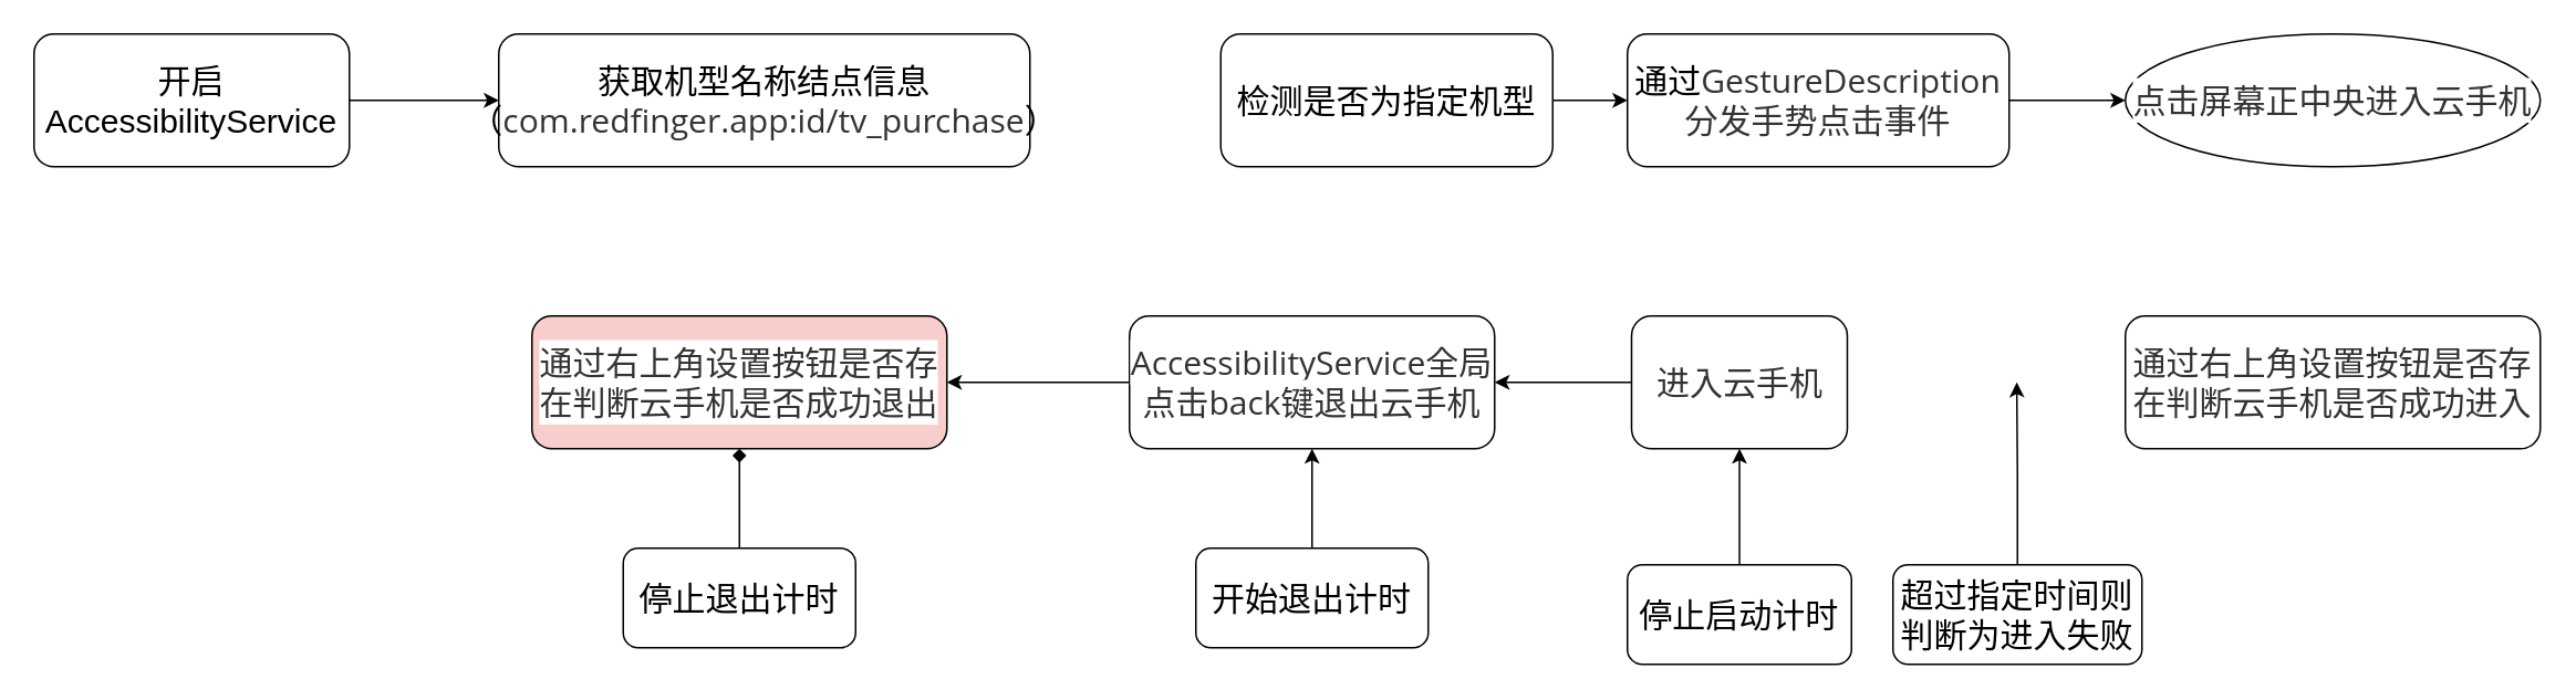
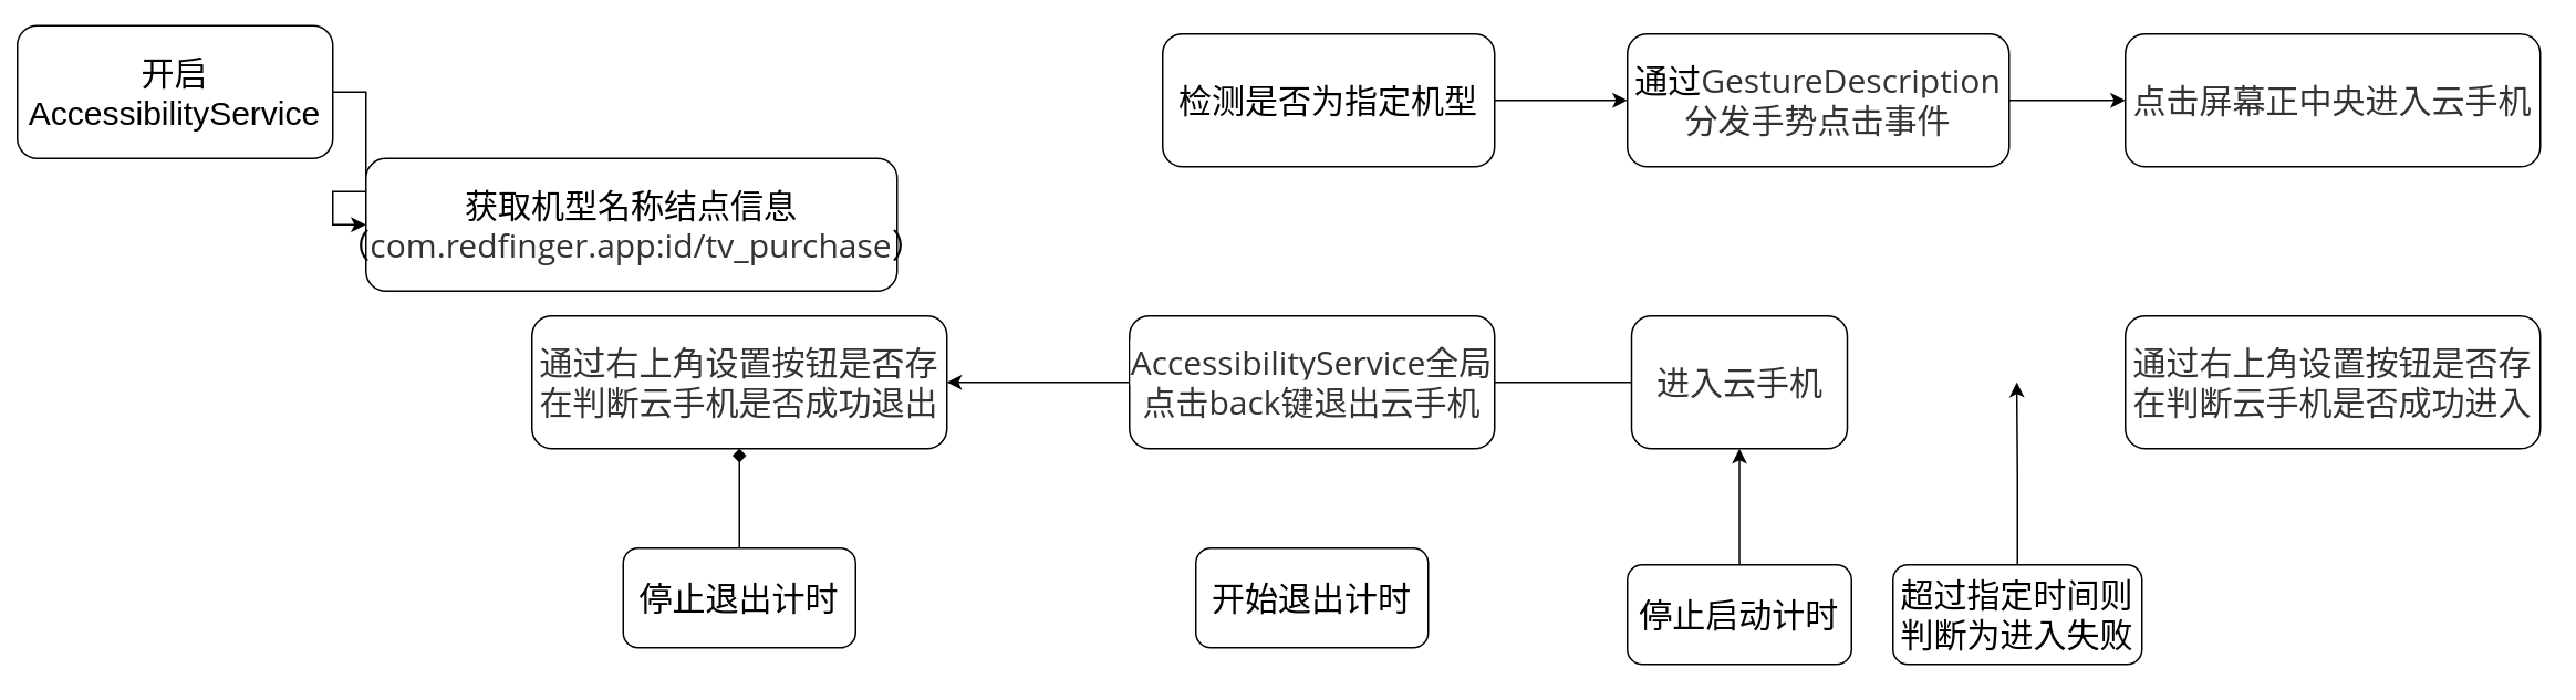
- <mxCell id="3" value="开启AccessibilityService" style="rounded=1;whiteSpace=wrap;html=1;fontSize=20;" vertex="1" parent="1"><mxGeometry x="20" y="20" width="190" height="80" as="geometry" /></mxCell>
+ <mxCell id="3" value="开启AccessibilityService" style="rounded=1;whiteSpace=wrap;html=1;fontSize=20;" vertex="1" parent="1"><mxGeometry x="10" y="15" width="190" height="80" as="geometry" /></mxCell>
- <mxCell id="4" value="获取机型名称结点信息（&lt;span style=&quot;color: rgb(51, 51, 51); font-family: &amp;quot;open sans&amp;quot;, &amp;quot;clear sans&amp;quot;, &amp;quot;helvetica neue&amp;quot;, helvetica, arial, &amp;quot;segoe ui emoji&amp;quot;, sans-serif; font-size: 20px; background-color: rgb(255, 255, 255);&quot;&gt;com.redfinger.app:id/tv_purchase&lt;/span&gt;）" style="rounded=1;whiteSpace=wrap;html=1;fontSize=20;" vertex="1" parent="1"><mxGeometry x="300" y="20" width="320" height="80" as="geometry" /></mxCell>
+ <mxCell id="4" value="获取机型名称结点信息（&lt;span style=&quot;color: rgb(51, 51, 51); font-family: &amp;quot;open sans&amp;quot;, &amp;quot;clear sans&amp;quot;, &amp;quot;helvetica neue&amp;quot;, helvetica, arial, &amp;quot;segoe ui emoji&amp;quot;, sans-serif; font-size: 20px; background-color: rgb(255, 255, 255);&quot;&gt;com.redfinger.app:id/tv_purchase&lt;/span&gt;）" style="rounded=1;whiteSpace=wrap;html=1;fontSize=20;" vertex="1" parent="1"><mxGeometry x="220" y="95" width="320" height="80" as="geometry" /></mxCell>
- <mxCell id="6" value="检测是否为指定机型" style="rounded=1;whiteSpace=wrap;html=1;fontSize=20;" vertex="1" parent="1"><mxGeometry x="735" y="20" width="200" height="80" as="geometry" /></mxCell>
+ <mxCell id="6" value="检测是否为指定机型" style="rounded=1;whiteSpace=wrap;html=1;fontSize=20;" vertex="1" parent="1"><mxGeometry x="700" y="20" width="200" height="80" as="geometry" /></mxCell>
- <mxCell id="9" value="&lt;span style=&quot;color: rgb(51 , 51 , 51) ; font-family: &amp;#34;open sans&amp;#34; , &amp;#34;clear sans&amp;#34; , &amp;#34;helvetica neue&amp;#34; , &amp;#34;helvetica&amp;#34; , &amp;#34;arial&amp;#34; , &amp;#34;segoe ui emoji&amp;#34; , sans-serif ; background-color: rgb(255 , 255 , 255)&quot;&gt;点击屏幕正中央进入云手机&lt;/span&gt;" style="ellipse;whiteSpace=wrap;html=1;fontSize=20;" vertex="1" parent="1"><mxGeometry x="1280" y="20" width="250" height="80" as="geometry" /></mxCell>
+ <mxCell id="9" value="&lt;span style=&quot;color: rgb(51 , 51 , 51) ; font-family: &amp;#34;open sans&amp;#34; , &amp;#34;clear sans&amp;#34; , &amp;#34;helvetica neue&amp;#34; , &amp;#34;helvetica&amp;#34; , &amp;#34;arial&amp;#34; , &amp;#34;segoe ui emoji&amp;#34; , sans-serif ; background-color: rgb(255 , 255 , 255)&quot;&gt;点击屏幕正中央进入云手机&lt;/span&gt;" style="rounded=1;whiteSpace=wrap;html=1;fontSize=20;" vertex="1" parent="1"><mxGeometry x="1280" y="20" width="250" height="80" as="geometry" /></mxCell>
- <mxCell id="21" value="&lt;span style=&quot;color: rgb(51 , 51 , 51) ; font-family: &amp;#34;open sans&amp;#34; , &amp;#34;clear sans&amp;#34; , &amp;#34;helvetica neue&amp;#34; , &amp;#34;helvetica&amp;#34; , &amp;#34;arial&amp;#34; , &amp;#34;segoe ui emoji&amp;#34; , sans-serif ; background-color: rgb(255 , 255 , 255)&quot;&gt;通过右上角设置按钮是否存在判断云手机是否成功退出&lt;/span&gt;" style="rounded=1;whiteSpace=wrap;html=1;fontSize=20;fillColor=#f8cecc;" vertex="1" parent="1"><mxGeometry x="320" y="190" width="250" height="80" as="geometry" /></mxCell>
+ <mxCell id="21" value="&lt;span style=&quot;color: rgb(51 , 51 , 51) ; font-family: &amp;#34;open sans&amp;#34; , &amp;#34;clear sans&amp;#34; , &amp;#34;helvetica neue&amp;#34; , &amp;#34;helvetica&amp;#34; , &amp;#34;arial&amp;#34; , &amp;#34;segoe ui emoji&amp;#34; , sans-serif ; background-color: rgb(255 , 255 , 255)&quot;&gt;通过右上角设置按钮是否存在判断云手机是否成功退出&lt;/span&gt;" style="rounded=1;whiteSpace=wrap;html=1;fontSize=20;" vertex="1" parent="1"><mxGeometry x="320" y="190" width="250" height="80" as="geometry" /></mxCell>
- <mxCell id="11" value="" style="edgeStyle=orthogonalEdgeStyle;rounded=0;orthogonalLoop=1;jettySize=auto;html=1;fontSize=20;" edge="1" parent="1" source="12" target="16"><mxGeometry relative="1" as="geometry" /></mxCell>
+ <mxCell id="11" value="" style="edgeStyle=orthogonalEdgeStyle;rounded=0;orthogonalLoop=1;jettySize=auto;html=1;fontSize=20;endArrow=none;" edge="1" parent="1" source="12" target="16"><mxGeometry relative="1" as="geometry" /></mxCell>
- <mxCell id="19" value="" style="edgeStyle=orthogonalEdgeStyle;rounded=0;orthogonalLoop=1;jettySize=auto;html=1;fontSize=20;" edge="1" parent="1" source="20" target="16"><mxGeometry relative="1" as="geometry" /></mxCell>
